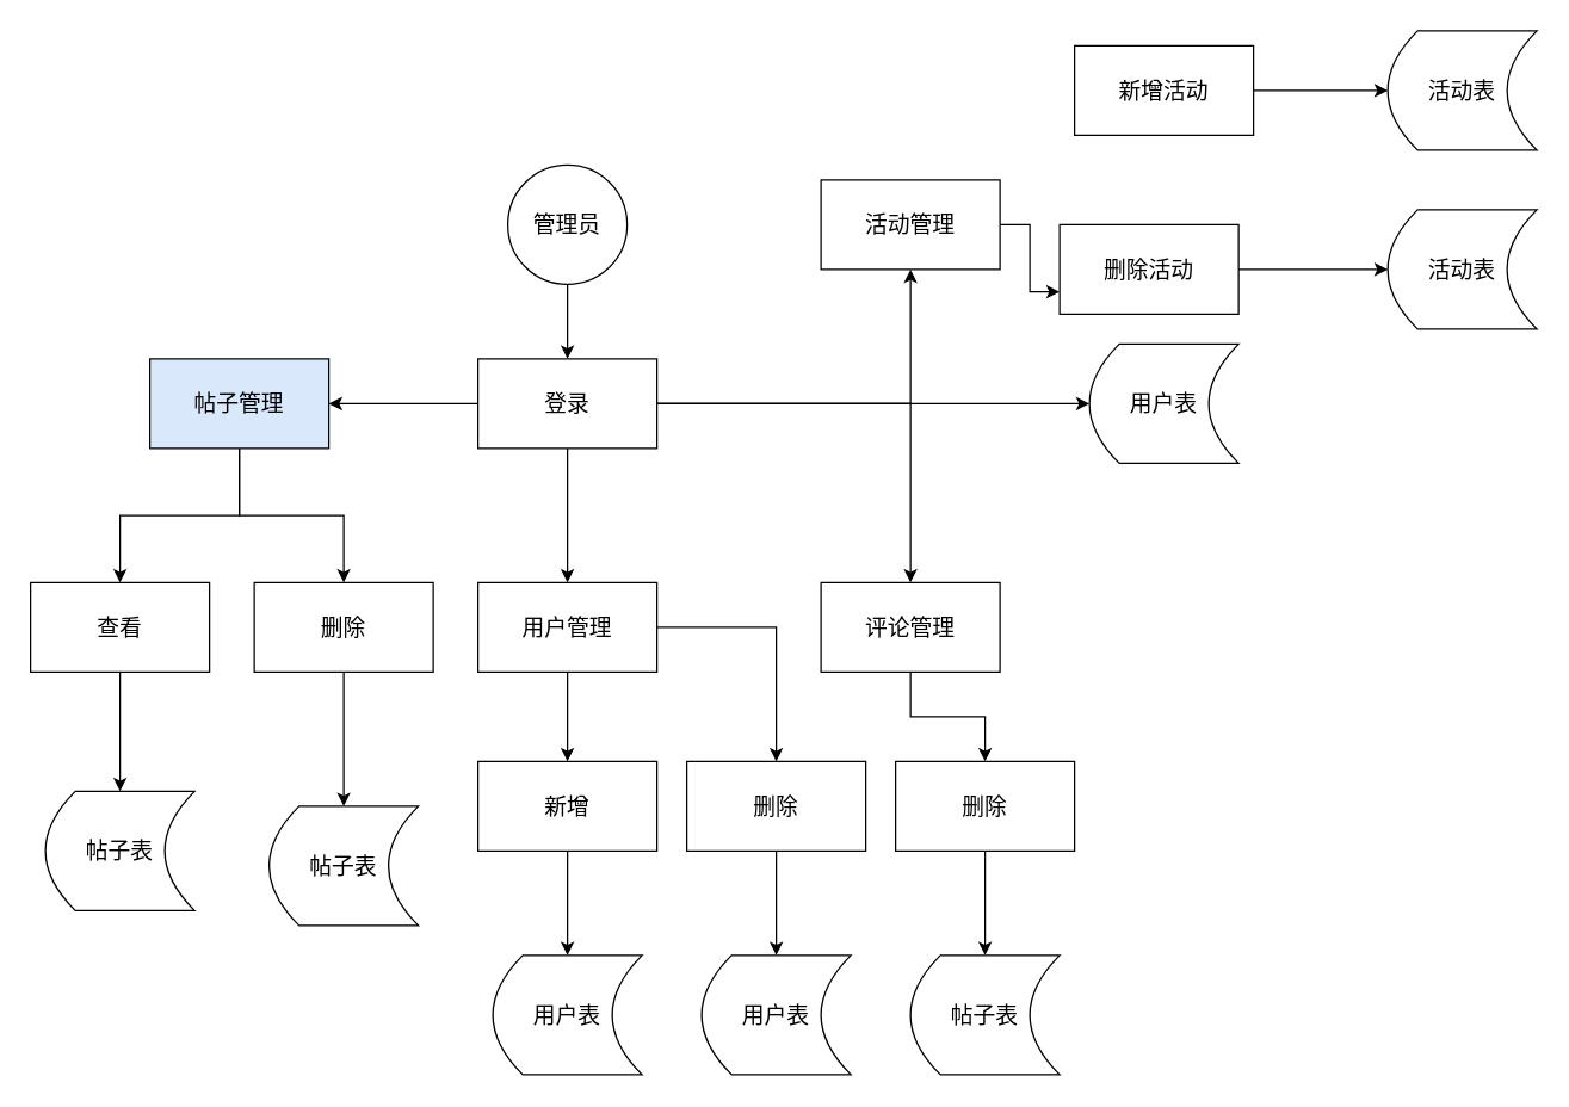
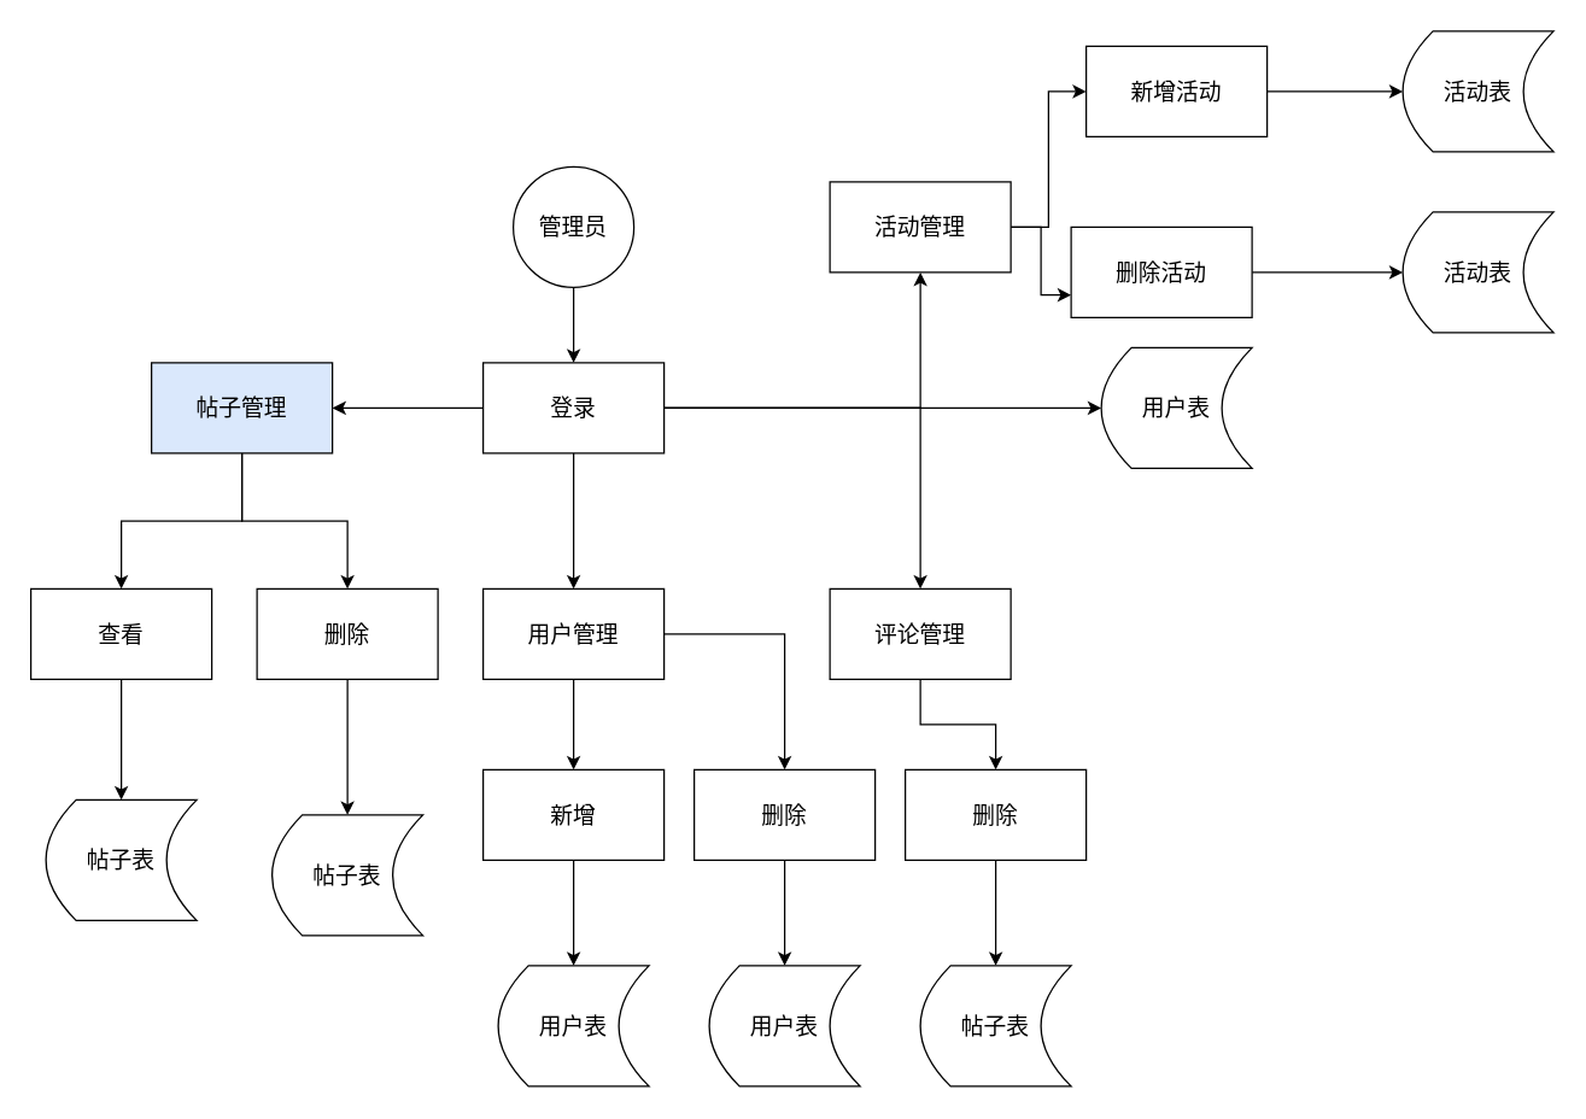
+ <mxCell id="34" style="edgeStyle=orthogonalEdgeStyle;rounded=0;orthogonalLoop=1;jettySize=auto;html=1;exitX=1;exitY=0.5;exitDx=0;exitDy=0;entryX=0;entryY=0.5;entryDx=0;entryDy=0;fontSize=15;" edge="1" parent="1" source="36" target="40"><mxGeometry relative="1" as="geometry" /></mxCell>
